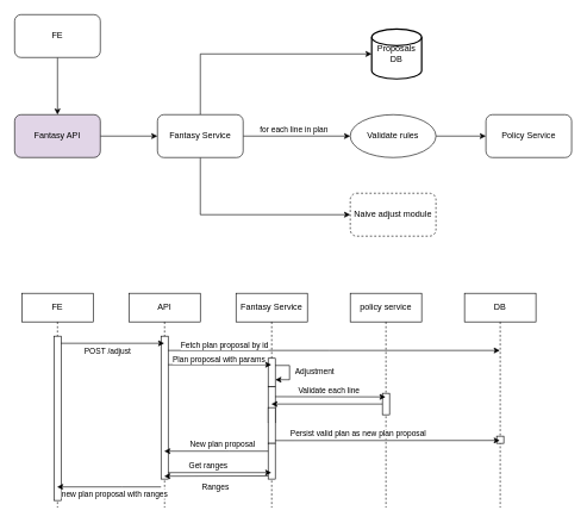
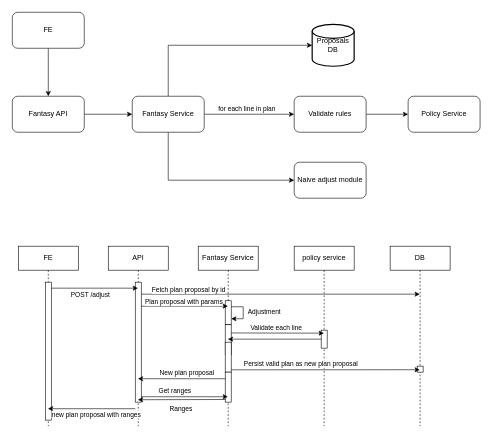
- <mxCell id="6" value="Fantasy API" style="rounded=1;whiteSpace=wrap;html=1;fillColor=#e1d5e7;" vertex="1" parent="1"><mxGeometry x="20" y="160" width="120" height="60" as="geometry" /></mxCell>
+ <mxCell id="6" value="Fantasy API" style="rounded=1;whiteSpace=wrap;html=1;" vertex="1" parent="1"><mxGeometry x="20" y="160" width="120" height="60" as="geometry" /></mxCell>
- <mxCell id="11" value="Validate rules" style="ellipse;whiteSpace=wrap;html=1;" vertex="1" parent="1"><mxGeometry x="490" y="160" width="120" height="60" as="geometry" /></mxCell>
+ <mxCell id="11" value="Validate rules" style="rounded=1;whiteSpace=wrap;html=1;" vertex="1" parent="1"><mxGeometry x="490" y="160" width="120" height="60" as="geometry" /></mxCell>
- <mxCell id="9" value="Naive adjust module" style="rounded=1;whiteSpace=wrap;html=1;dashed=1;" vertex="1" parent="1"><mxGeometry x="490" y="270" width="120" height="60" as="geometry" /></mxCell>
+ <mxCell id="9" value="Naive adjust module" style="rounded=1;whiteSpace=wrap;html=1;" vertex="1" parent="1"><mxGeometry x="490" y="270" width="120" height="60" as="geometry" /></mxCell>
